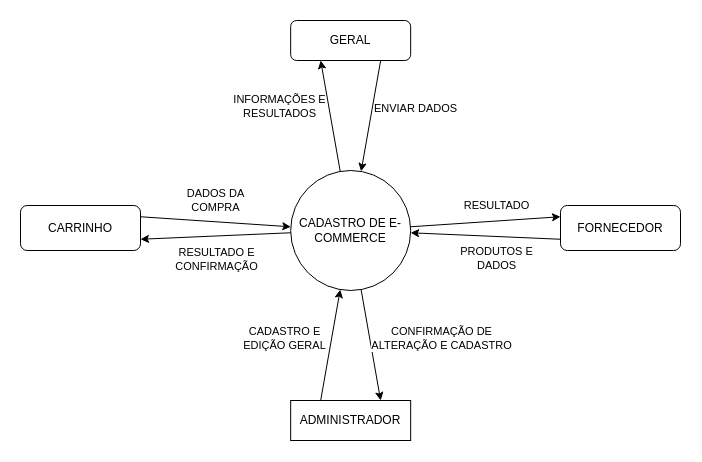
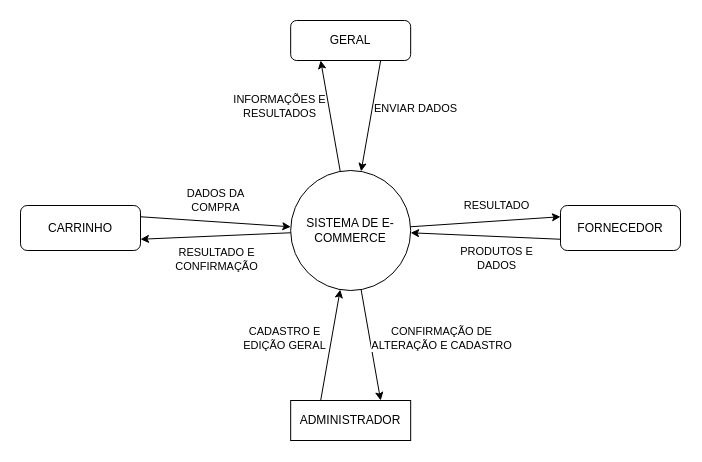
- <mxCell id="2" value="CADASTRO DE E-COMMERCE" style="ellipse;whiteSpace=wrap;html=1;aspect=fixed;" vertex="1" parent="1"><mxGeometry x="290.17" y="170" width="120" height="120" as="geometry" /></mxCell>
+ <mxCell id="2" value="SISTEMA DE E-COMMERCE" style="ellipse;whiteSpace=wrap;html=1;aspect=fixed;" vertex="1" parent="1"><mxGeometry x="290.17" y="170" width="120" height="120" as="geometry" /></mxCell>
